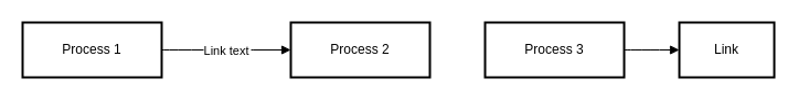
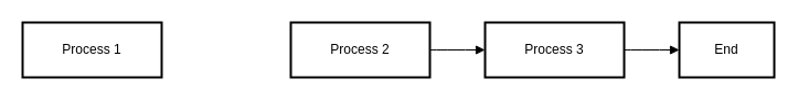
- <mxCell id="6" value="Link text" style="curved=1;startArrow=none;endArrow=block;exitX=1;exitY=0.5;entryX=0;entryY=0.5;" parent="1" source="2" target="3" edge="1"><mxGeometry relative="1" as="geometry"><Array as="points" /></mxGeometry></mxCell>
+ <mxCell id="7" value="" style="curved=1;startArrow=none;endArrow=block;exitX=1;exitY=0.5;entryX=0;entryY=0.5;" parent="1" source="3" target="4" edge="1"><mxGeometry relative="1" as="geometry"><Array as="points" /></mxGeometry></mxCell>
- <mxCell id="5" value="Link" style="whiteSpace=wrap;strokeWidth=2;" parent="1" vertex="1"><mxGeometry x="615" y="20" width="86" height="50" as="geometry" /></mxCell>
+ <mxCell id="5" value="End" style="whiteSpace=wrap;strokeWidth=2;" parent="1" vertex="1"><mxGeometry x="615" y="20" width="86" height="50" as="geometry" /></mxCell>
